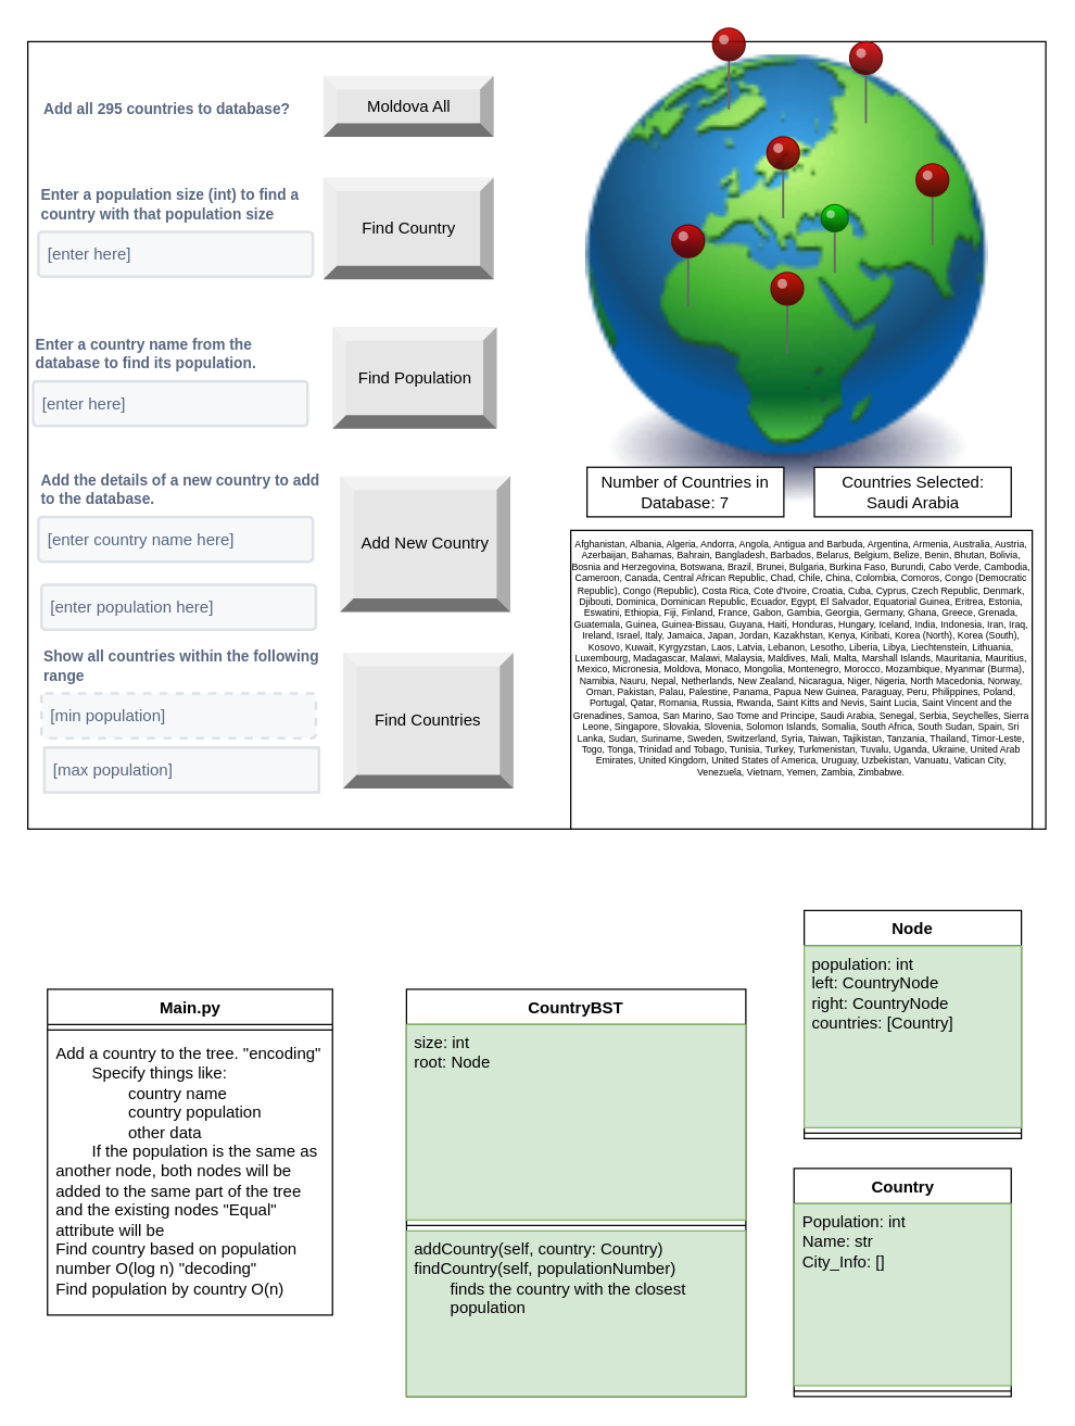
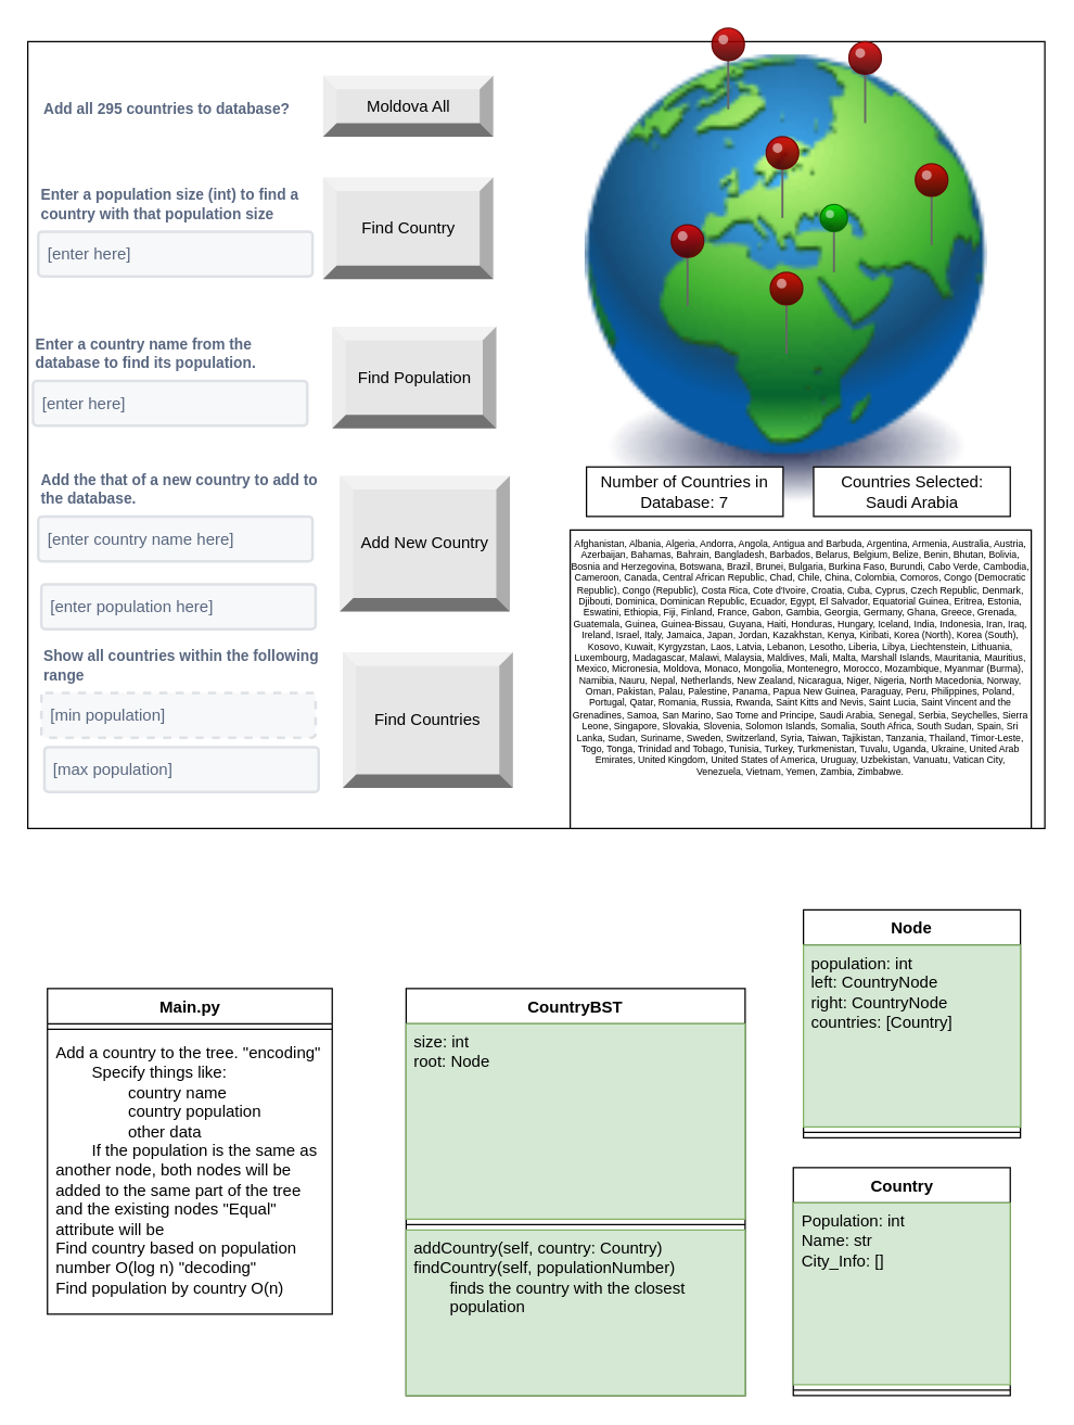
- <mxCell id="33" value="Add the details of a new country to add to the database." style="fillColor=none;strokeColor=none;html=1;fontSize=11;fontStyle=0;align=left;fontColor=#596780;fontStyle=1;fontSize=11;whiteSpace=wrap;" parent="1" vertex="1"><mxGeometry x="27.75" y="340" width="210" height="40" as="geometry" /></mxCell>
+ <mxCell id="33" value="Add the that of a new country to add to the database." style="fillColor=none;strokeColor=none;html=1;fontSize=11;fontStyle=0;align=left;fontColor=#596780;fontStyle=1;fontSize=11;whiteSpace=wrap;" parent="1" vertex="1"><mxGeometry x="27.75" y="340" width="210" height="40" as="geometry" /></mxCell>
- <mxCell id="42" value="[max population]" style="arcSize=9;fillColor=#F7F8F9;align=left;spacingLeft=5;strokeColor=#DEE1E6;html=1;strokeWidth=2;fontColor=#596780;fontSize=12;rounded=0;" vertex="1" parent="1"><mxGeometry x="32.25" y="550" width="202.25" height="33" as="geometry" /></mxCell>
+ <mxCell id="42" value="[max population]" style="rounded=1;arcSize=9;fillColor=#F7F8F9;align=left;spacingLeft=5;strokeColor=#DEE1E6;html=1;strokeWidth=2;fontColor=#596780;fontSize=12" vertex="1" parent="1"><mxGeometry x="32.25" y="550" width="202.25" height="33" as="geometry" /></mxCell>
